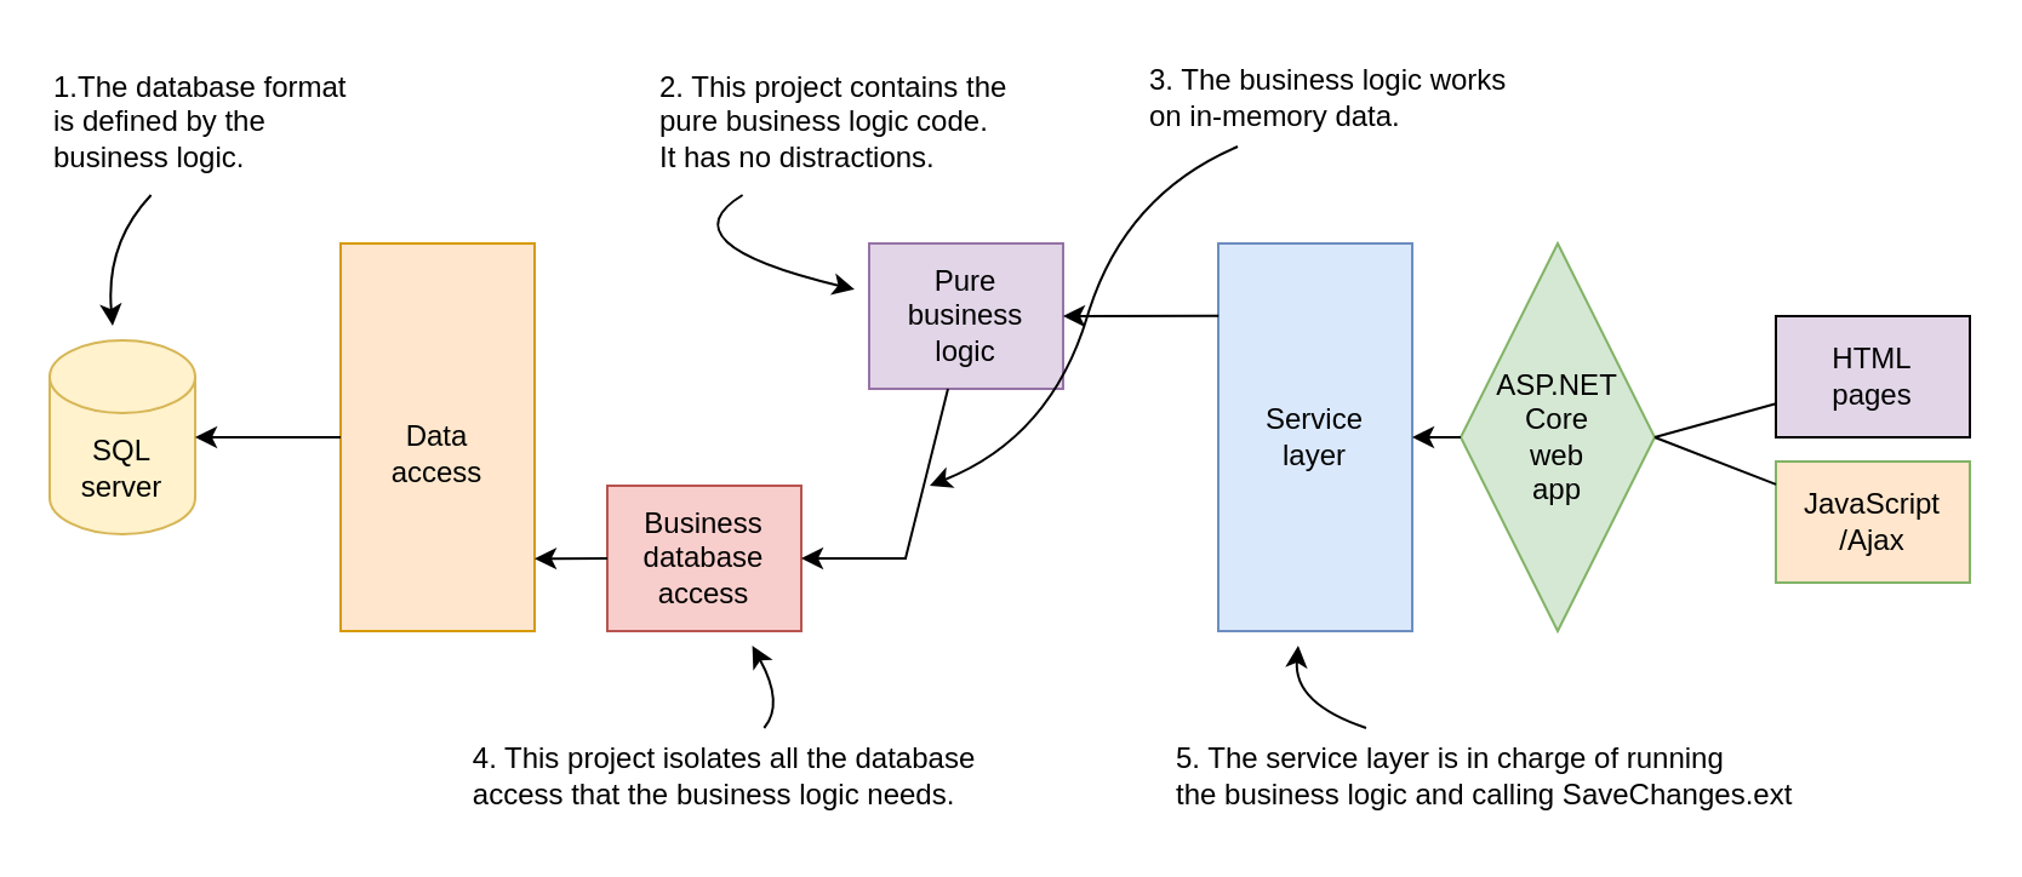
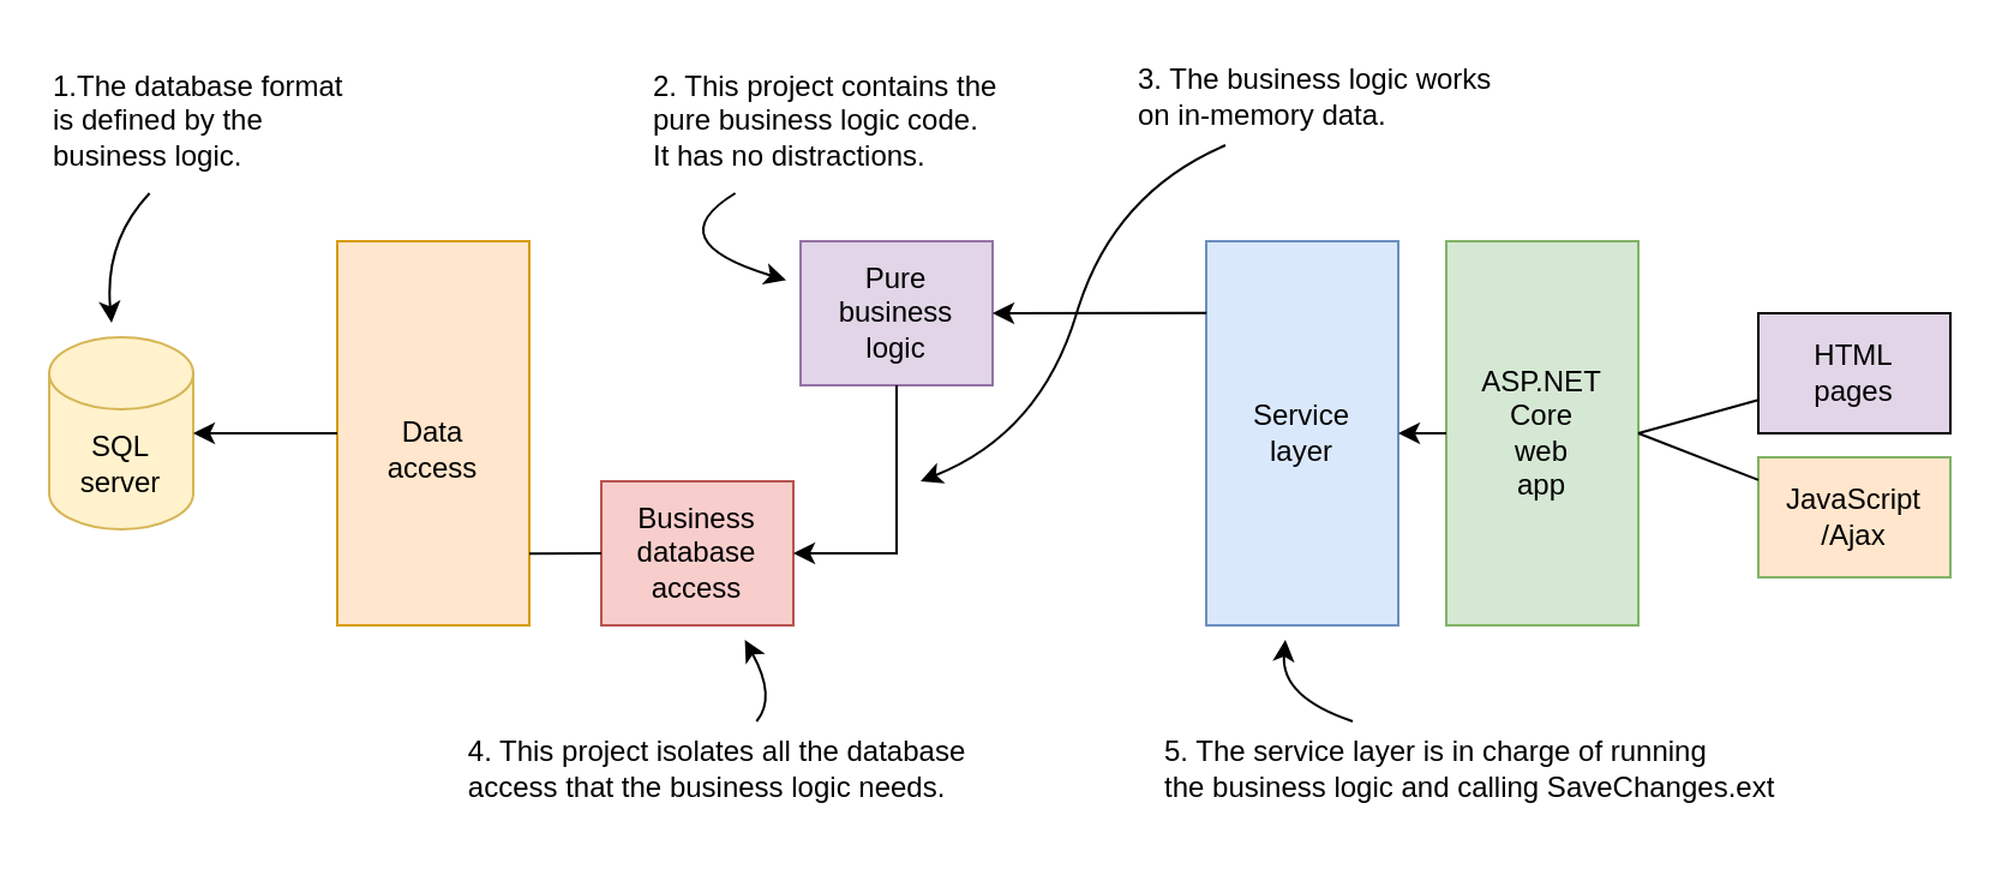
- <mxCell id="5" value="Pure&lt;br&gt;business&lt;br&gt;logic" style="rounded=0;whiteSpace=wrap;html=1;fillColor=#e1d5e7;strokeColor=#9673a6;" vertex="1" parent="1"><mxGeometry x="358" y="100" width="80" height="60" as="geometry" /></mxCell>
+ <mxCell id="5" value="Pure&lt;br&gt;business&lt;br&gt;logic" style="rounded=0;whiteSpace=wrap;html=1;fillColor=#e1d5e7;strokeColor=#9673a6;" vertex="1" parent="1"><mxGeometry x="333" y="100" width="80" height="60" as="geometry" /></mxCell>
- <mxCell id="7" value="ASP.NET&lt;br&gt;Core&lt;br&gt;web&lt;br&gt;app" style="rhombus;whiteSpace=wrap;html=1;fillColor=#d5e8d4;strokeColor=#82b366;" vertex="1" parent="1"><mxGeometry x="602" y="100" width="80" height="160" as="geometry" /></mxCell>
+ <mxCell id="7" value="ASP.NET&lt;br&gt;Core&lt;br&gt;web&lt;br&gt;app" style="rounded=0;whiteSpace=wrap;html=1;fillColor=#d5e8d4;strokeColor=#82b366;" vertex="1" parent="1"><mxGeometry x="602" y="100" width="80" height="160" as="geometry" /></mxCell>
- <mxCell id="11" value="" style="endArrow=classic;html=1;rounded=0;entryX=1;entryY=0.813;entryDx=0;entryDy=0;entryPerimeter=0;" edge="1" parent="1" source="4" target="3"><mxGeometry width="50" height="50" relative="1" as="geometry"><mxPoint x="213" y="410" as="sourcePoint" /><mxPoint x="223" y="260" as="targetPoint" /></mxGeometry></mxCell>
+ <mxCell id="11" value="" style="endArrow=none;html=1;rounded=0;entryX=1;entryY=0.813;entryDx=0;entryDy=0;entryPerimeter=0;" edge="1" parent="1" source="4" target="3"><mxGeometry width="50" height="50" relative="1" as="geometry"><mxPoint x="213" y="410" as="sourcePoint" /><mxPoint x="223" y="260" as="targetPoint" /></mxGeometry></mxCell>
